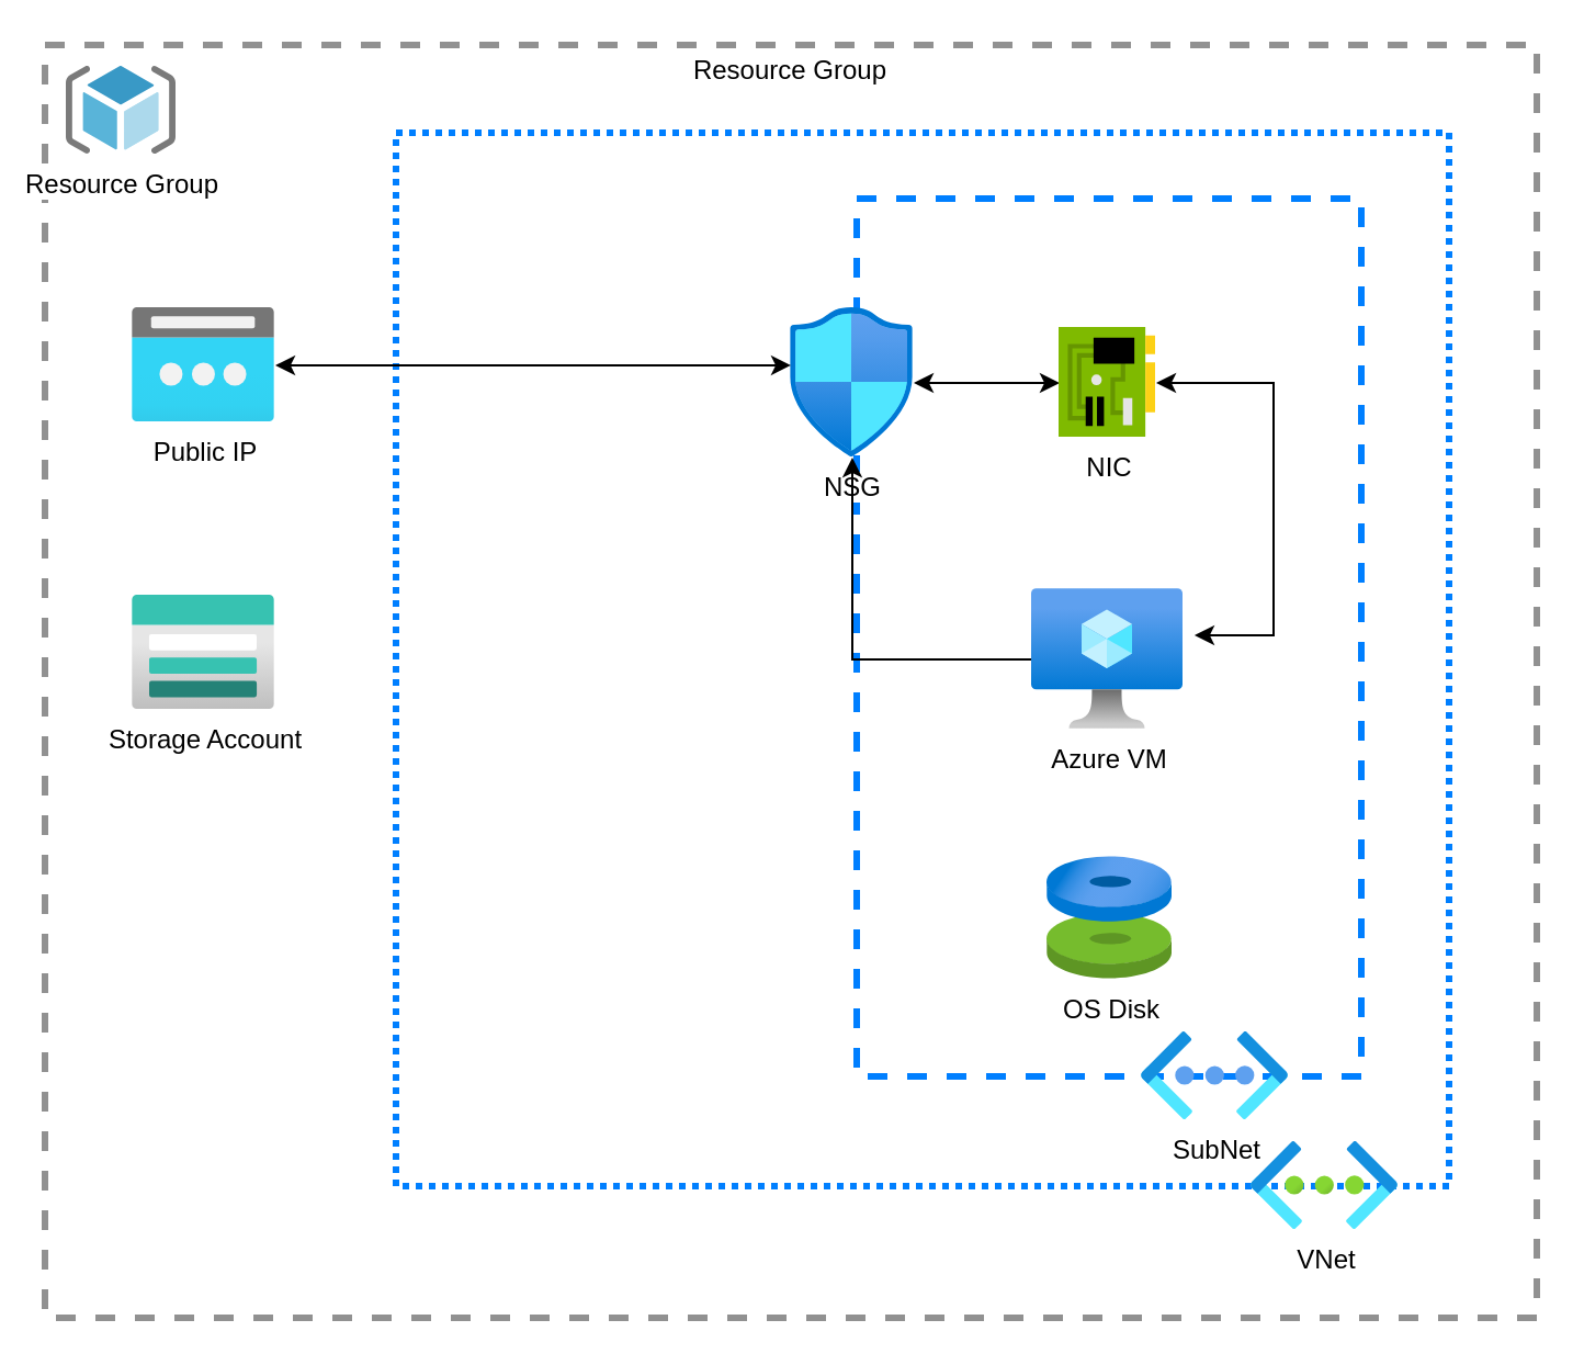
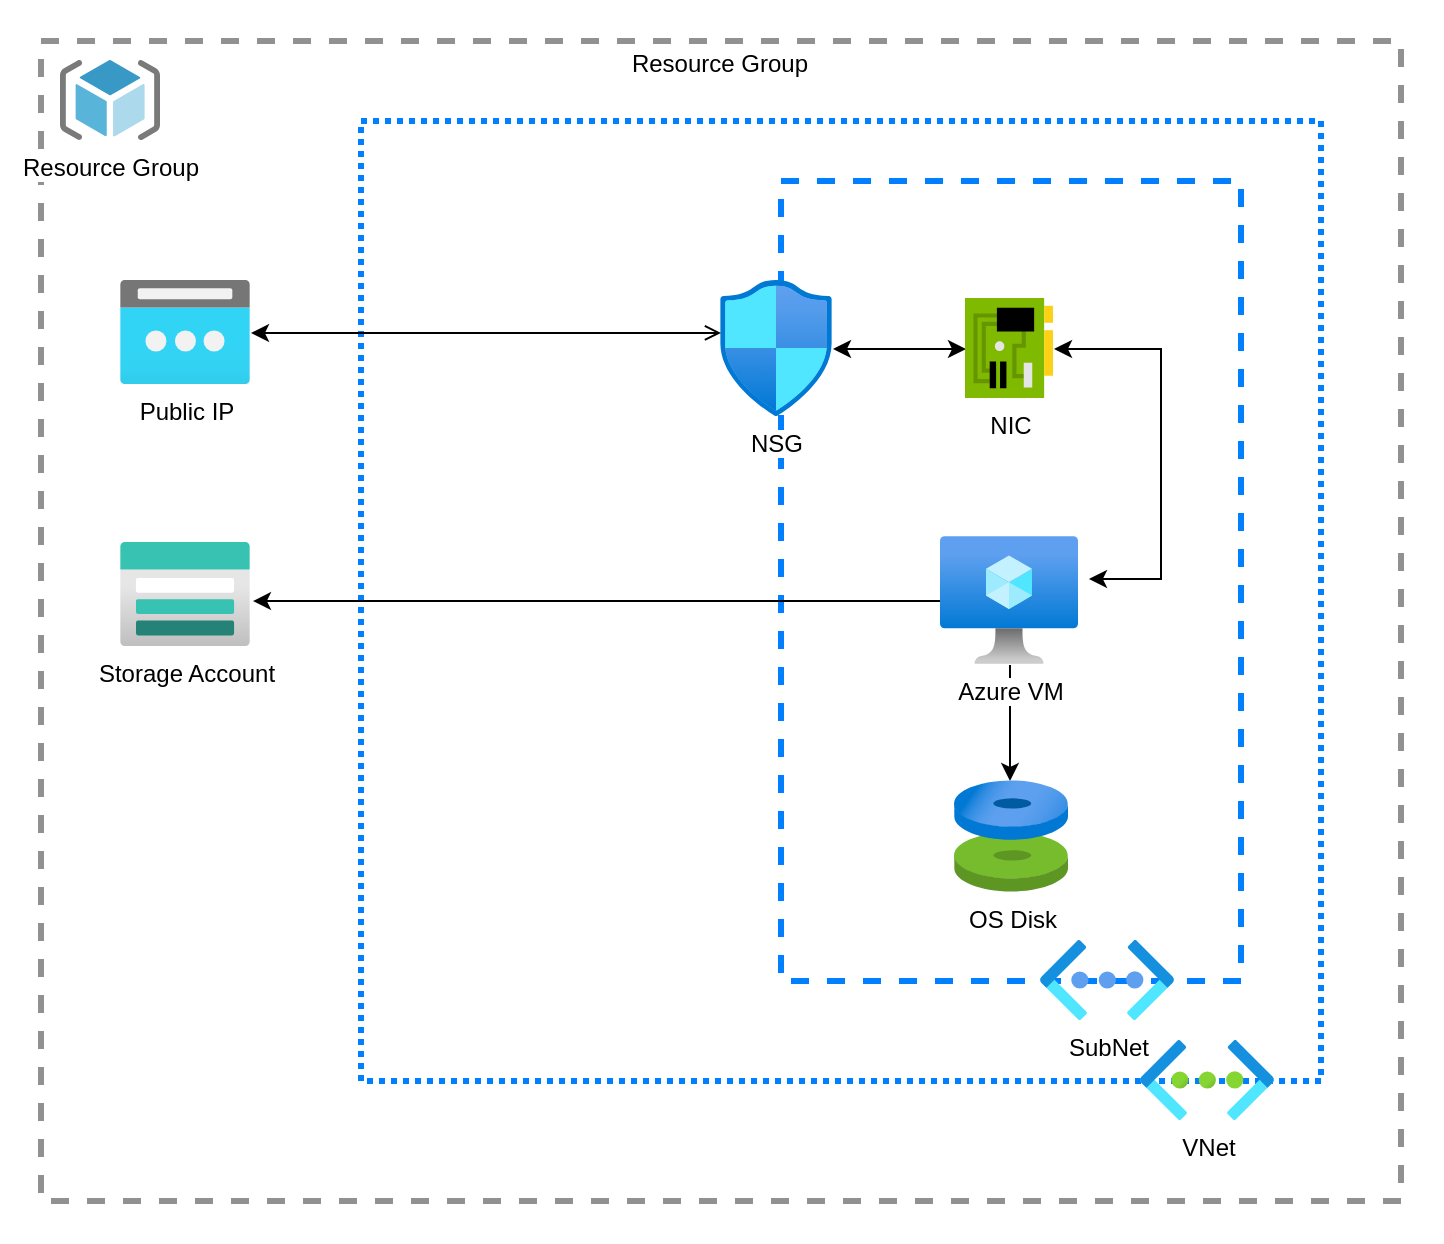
- <mxCell id="17" style="edgeStyle=orthogonalEdgeStyle;rounded=0;orthogonalLoop=1;jettySize=auto;html=1;entryX=0;entryY=0.382;entryDx=0;entryDy=0;entryPerimeter=0;startArrow=classic;startFill=1;" parent="1" source="4" target="11" edge="1"><mxGeometry relative="1" as="geometry" /></mxCell>
+ <mxCell id="17" style="edgeStyle=orthogonalEdgeStyle;rounded=0;orthogonalLoop=1;jettySize=auto;html=1;entryX=0;entryY=0.382;entryDx=0;entryDy=0;entryPerimeter=0;startArrow=classic;startFill=1;endArrow=open;" parent="1" source="4" target="11" edge="1"><mxGeometry relative="1" as="geometry" /></mxCell>
- <mxCell id="14" style="edgeStyle=orthogonalEdgeStyle;rounded=0;orthogonalLoop=1;jettySize=auto;html=1;" parent="1" source="16" target="11" edge="1"><mxGeometry relative="1" as="geometry" /></mxCell>
+ <mxCell id="14" style="edgeStyle=orthogonalEdgeStyle;rounded=0;orthogonalLoop=1;jettySize=auto;html=1;entryX=1.015;entryY=0.558;entryDx=0;entryDy=0;entryPerimeter=0;" parent="1" source="16" target="5" edge="1"><mxGeometry relative="1" as="geometry" /></mxCell>
+ <mxCell id="15" style="edgeStyle=orthogonalEdgeStyle;rounded=0;orthogonalLoop=1;jettySize=auto;html=1;" parent="1" source="16" target="18" edge="1"><mxGeometry relative="1" as="geometry"><Array as="points"><mxPoint x="505" y="390" /><mxPoint x="505" y="390" /></Array></mxGeometry></mxCell>
